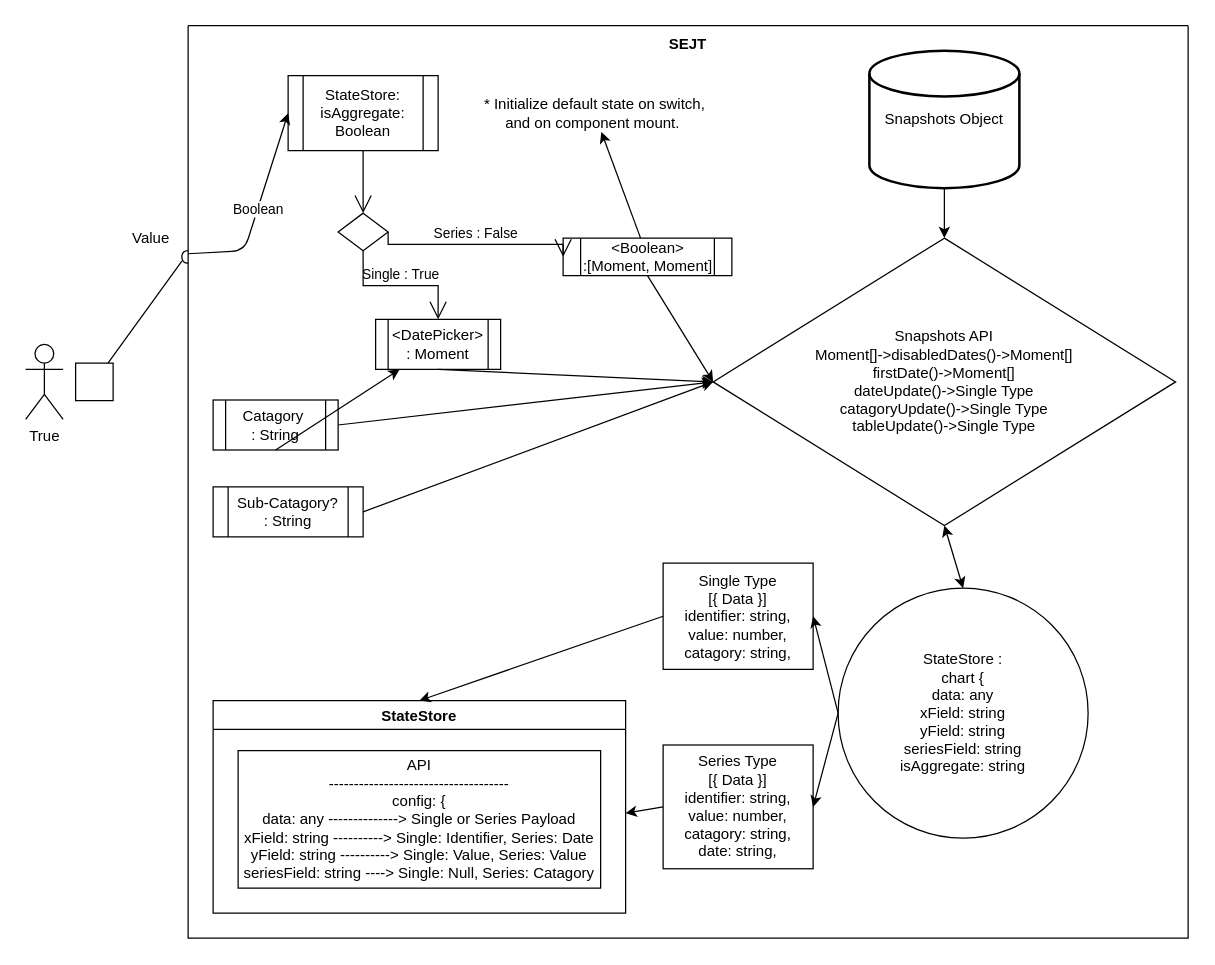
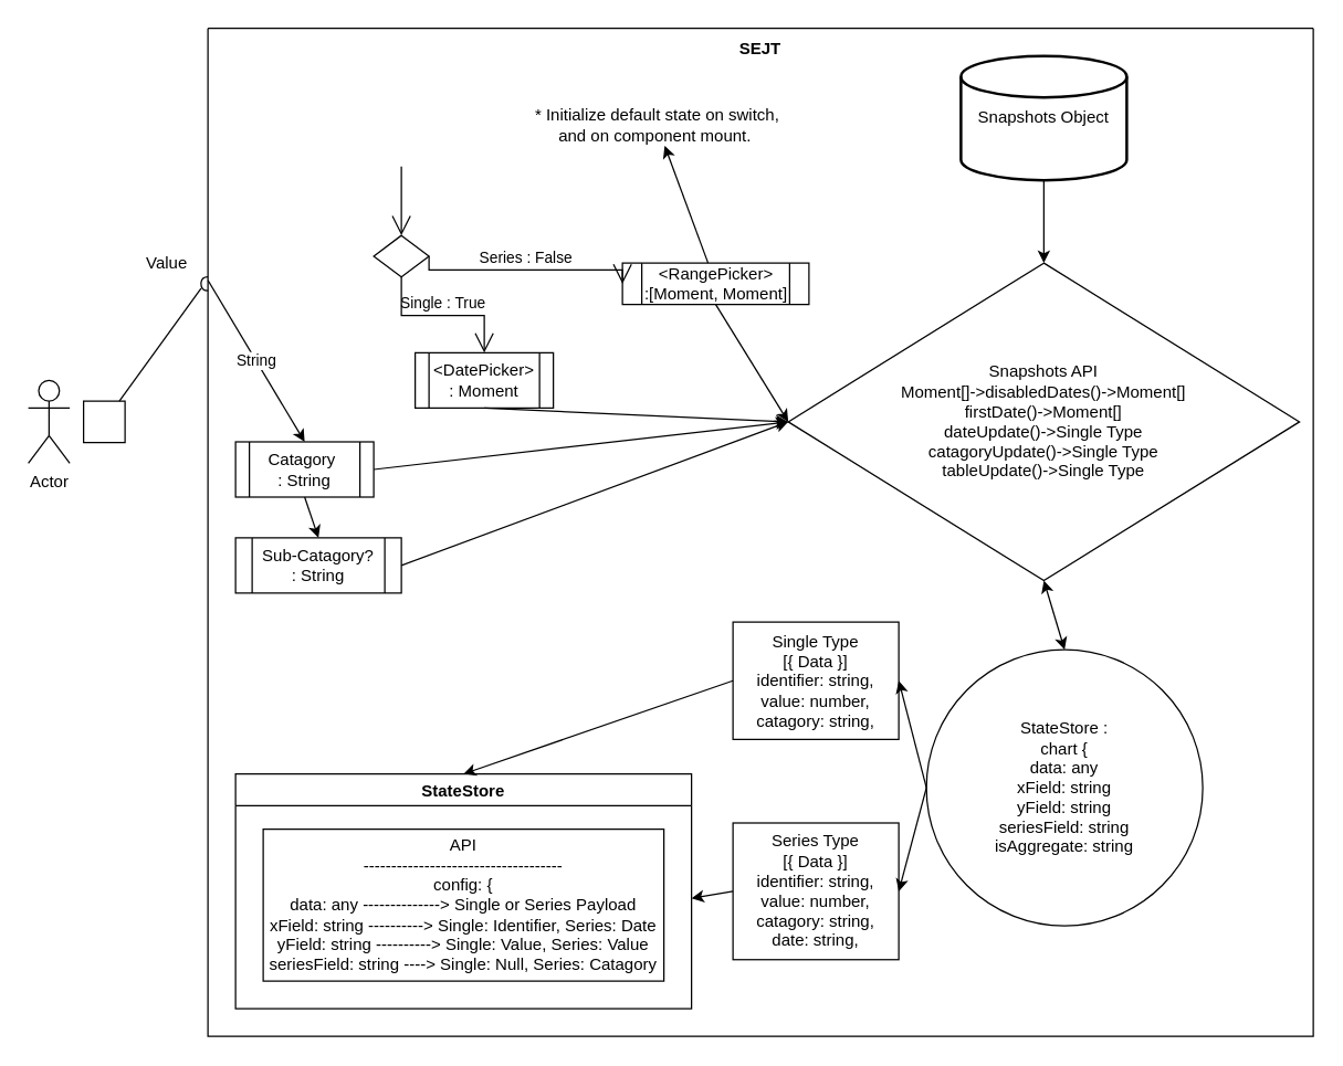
- <mxCell id="10" value="StateStore: isAggregate: Boolean" style="shape=process;whiteSpace=wrap;html=1;backgroundOutline=1;" vertex="1" parent="6"><mxGeometry x="80" y="40" width="120" height="60" as="geometry" /></mxCell>
- <mxCell id="25" value="Snapshots Object" style="strokeWidth=2;html=1;shape=mxgraph.flowchart.database;whiteSpace=wrap;" vertex="1" parent="6"><mxGeometry x="545" y="20" width="120" height="110" as="geometry" /></mxCell>
+ <mxCell id="25" value="Snapshots Object" style="strokeWidth=2;html=1;shape=mxgraph.flowchart.database;whiteSpace=wrap;" vertex="1" parent="6"><mxGeometry x="545" y="20" width="120" height="90" as="geometry" /></mxCell>
- <mxCell id="16" value="Boolean" style="endArrow=classic;html=1;exitX=0;exitY=0.25;exitDx=0;exitDy=0;entryX=0;entryY=0.5;entryDx=0;entryDy=0;" edge="1" parent="6" source="6" target="10"><mxGeometry relative="1" as="geometry"><mxPoint x="225" y="230" as="sourcePoint" /><mxPoint x="325" y="230" as="targetPoint" /><Array as="points"><mxPoint x="45" y="180" /></Array></mxGeometry></mxCell>
- <mxCell id="8" value="&amp;lt;Boolean&amp;gt;&lt;br&gt;:[Moment, Moment]" style="shape=process;whiteSpace=wrap;html=1;backgroundOutline=1;" vertex="1" parent="6"><mxGeometry x="300" y="170" width="135" height="30" as="geometry" /></mxCell>
+ <mxCell id="8" value="&amp;lt;RangePicker&amp;gt;&lt;br&gt;:[Moment, Moment]" style="shape=process;whiteSpace=wrap;html=1;backgroundOutline=1;" vertex="1" parent="6"><mxGeometry x="300" y="170" width="135" height="30" as="geometry" /></mxCell>
+ <mxCell id="17" value="String" style="endArrow=classic;html=1;entryX=0.5;entryY=0;entryDx=0;entryDy=0;exitX=0;exitY=0.25;exitDx=0;exitDy=0;" edge="1" parent="6" source="6" target="19"><mxGeometry width="50" height="50" relative="1" as="geometry"><mxPoint y="280" as="sourcePoint" /><mxPoint x="80" y="335" as="targetPoint" /></mxGeometry></mxCell>
- <mxCell id="20" value="" style="endArrow=classic;html=1;exitX=0.5;exitY=1;exitDx=0;exitDy=0;" edge="1" parent="6" source="19" target="9"><mxGeometry width="50" height="50" relative="1" as="geometry"><mxPoint x="250" y="430" as="sourcePoint" /><mxPoint x="300" y="380" as="targetPoint" /></mxGeometry></mxCell>
+ <mxCell id="20" value="" style="endArrow=classic;html=1;exitX=0.5;exitY=1;exitDx=0;exitDy=0;entryX=0.5;entryY=0;entryDx=0;entryDy=0;" edge="1" parent="6" source="19" target="18"><mxGeometry width="50" height="50" relative="1" as="geometry"><mxPoint x="250" y="430" as="sourcePoint" /><mxPoint x="300" y="380" as="targetPoint" /></mxGeometry></mxCell>
- <mxCell id="2" value="True" style="shape=umlActor;verticalLabelPosition=bottom;verticalAlign=top;html=1;outlineConnect=0;" vertex="1" parent="1"><mxGeometry x="20" y="275" width="30" height="60" as="geometry" /></mxCell>
+ <mxCell id="2" value="Actor" style="shape=umlActor;verticalLabelPosition=bottom;verticalAlign=top;html=1;outlineConnect=0;" vertex="1" parent="1"><mxGeometry x="20" y="275" width="30" height="60" as="geometry" /></mxCell>
